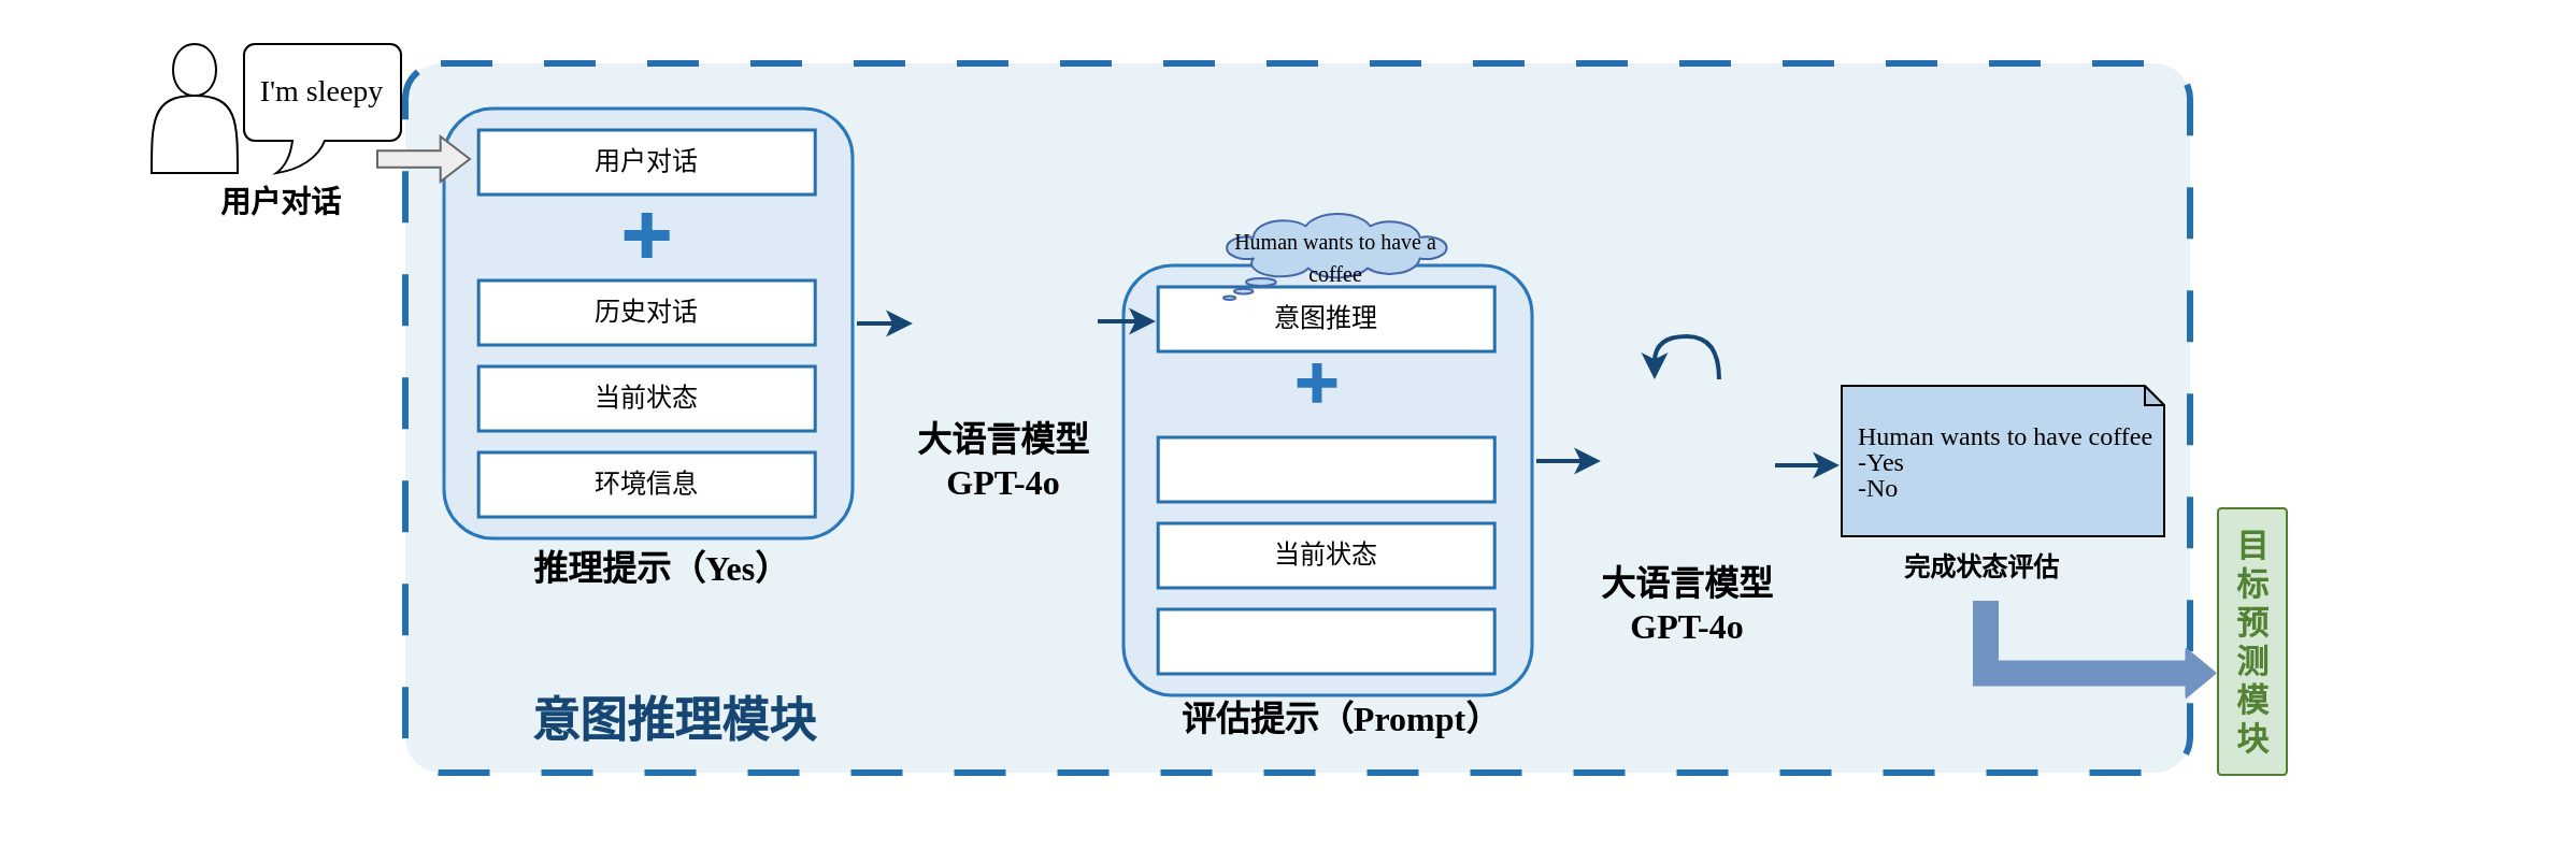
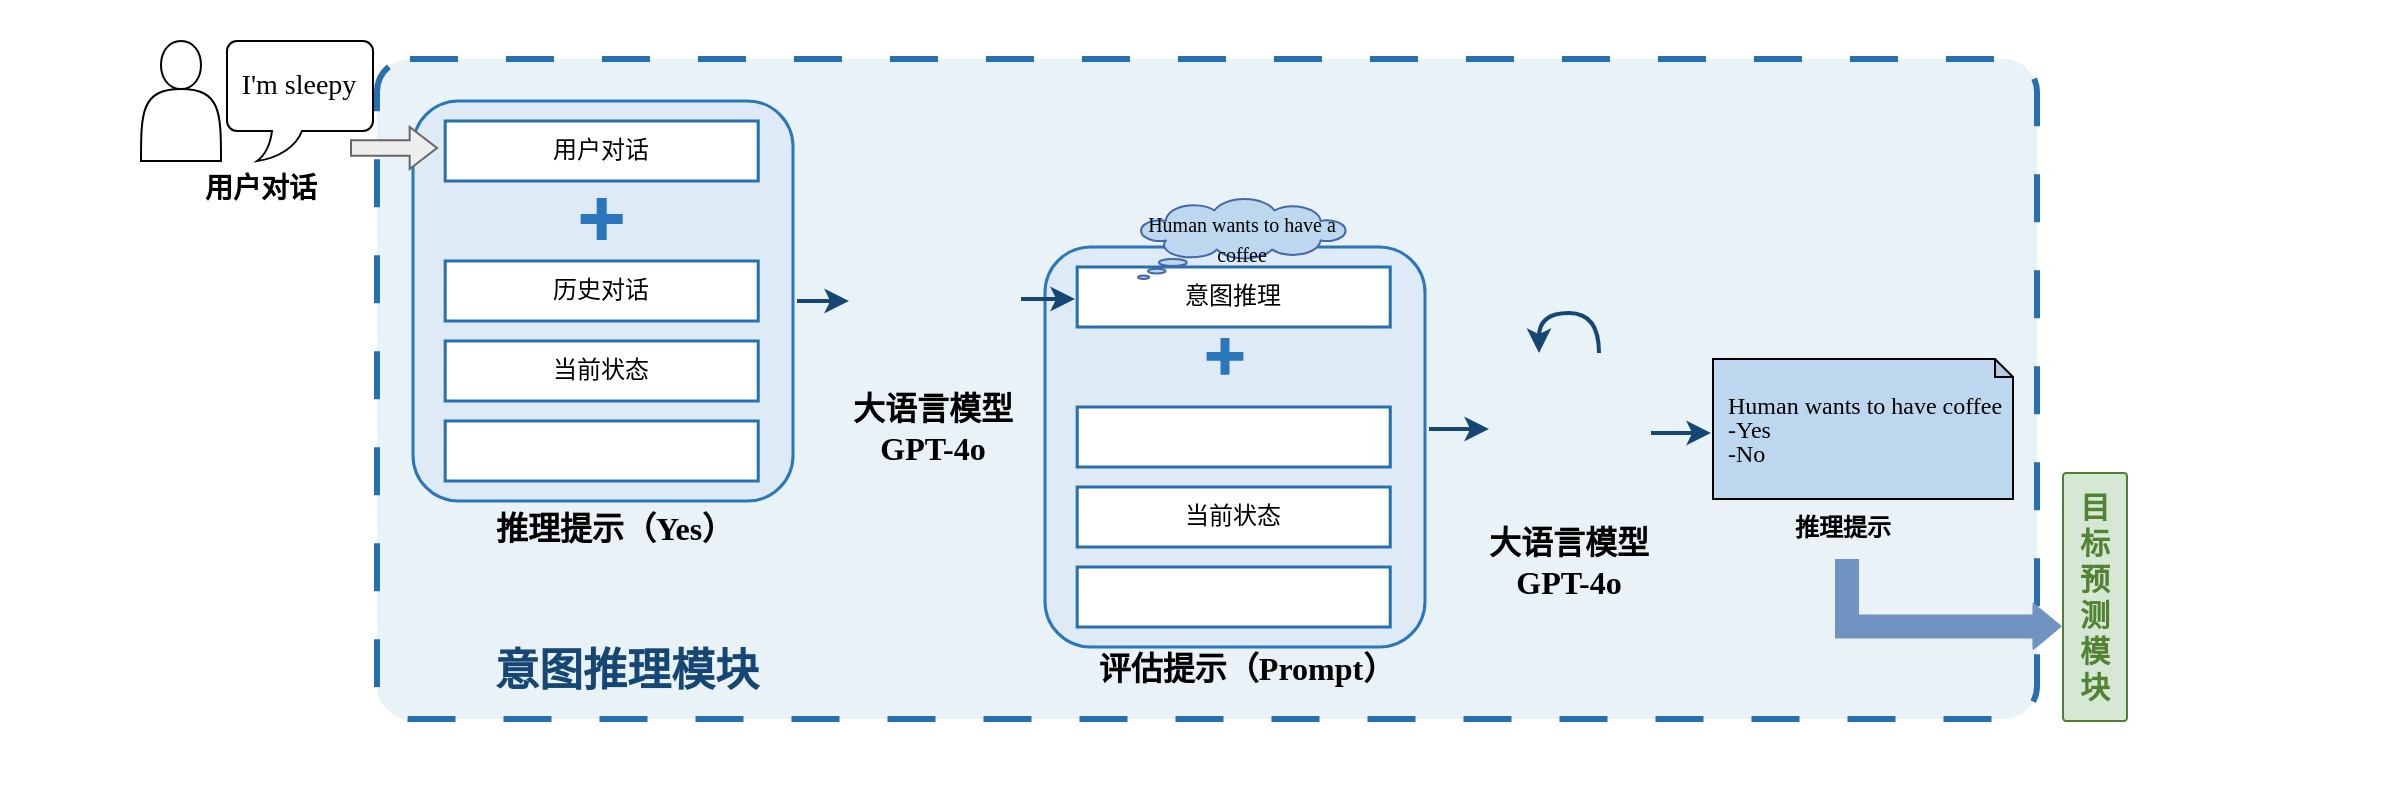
- <mxCell id="35" value="环境信息" style="text;html=1;align=center;verticalAlign=middle;whiteSpace=wrap;rounded=0;fontFamily=Helvetica;fontSize=12;fontColor=default;" parent="33" vertex="1"><mxGeometry y="7.5" width="156.522" height="15" as="geometry" /></mxCell>
- <mxCell id="50" value="&lt;b&gt;&lt;font face=&quot;Times New Roman&quot;&gt;完成状态评估&lt;/font&gt;&lt;/b&gt;" style="text;html=1;align=center;verticalAlign=middle;resizable=0;points=[];autosize=1;strokeColor=none;fillColor=none;" parent="49" vertex="1"><mxGeometry x="15.161" y="100" width="100" height="30" as="geometry" /></mxCell>
+ <mxCell id="50" value="&lt;b&gt;&lt;font face=&quot;Times New Roman&quot;&gt;推理提示&lt;/font&gt;&lt;/b&gt;" style="text;html=1;align=center;verticalAlign=middle;resizable=0;points=[];autosize=1;strokeColor=none;fillColor=none;" parent="49" vertex="1"><mxGeometry x="15.161" y="100" width="100" height="30" as="geometry" /></mxCell>
